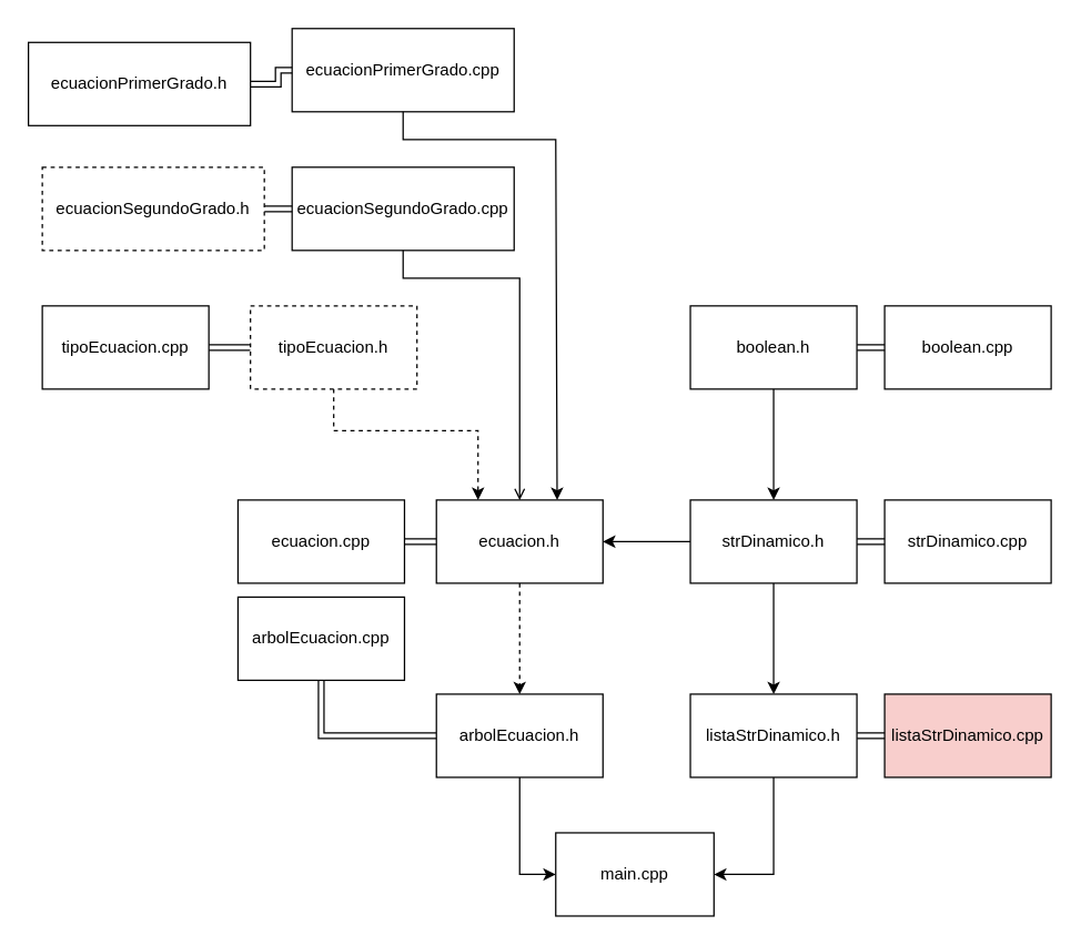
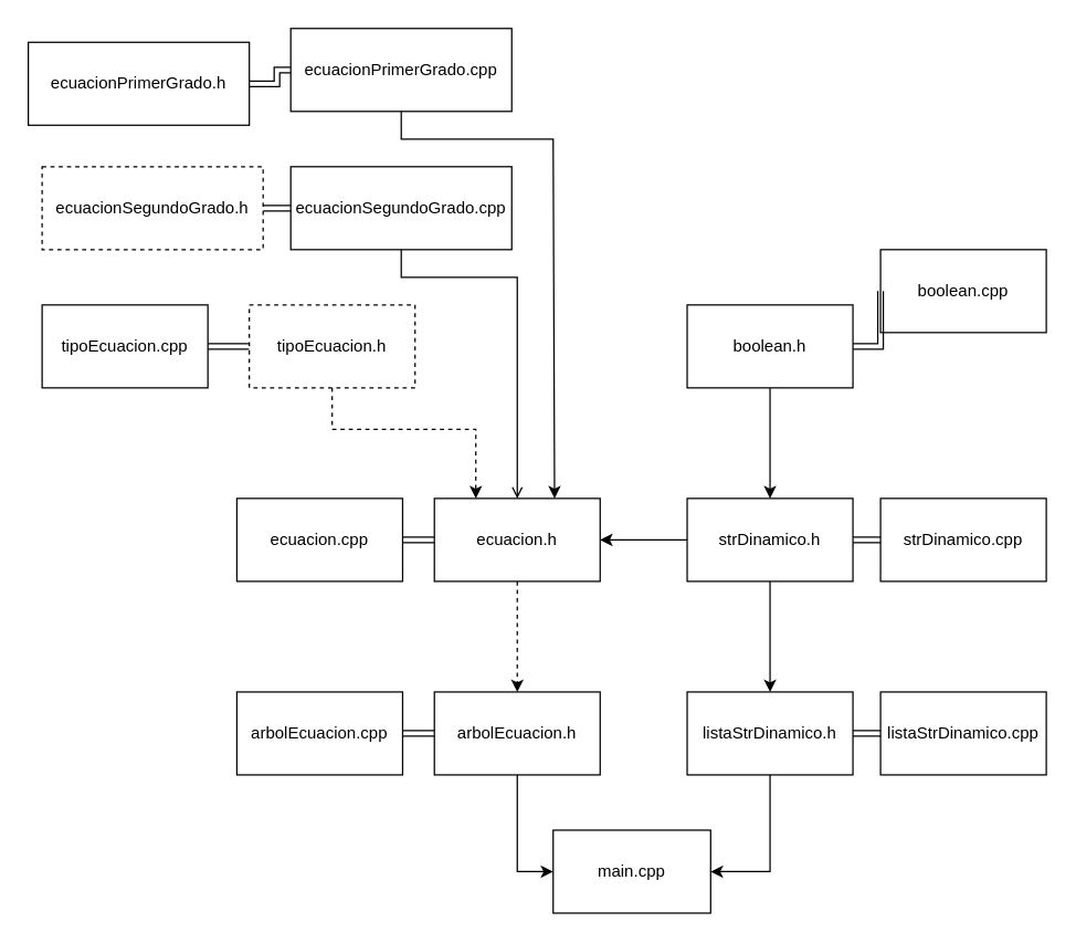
- <mxCell id="21" value="boolean.cpp" style="rounded=0;whiteSpace=wrap;html=1;" parent="1" vertex="1"><mxGeometry x="637" y="220" width="120" height="60" as="geometry" /></mxCell>
+ <mxCell id="21" value="boolean.cpp" style="rounded=0;whiteSpace=wrap;html=1;" parent="1" vertex="1"><mxGeometry x="637" y="180" width="120" height="60" as="geometry" /></mxCell>
- <mxCell id="7" value="arbolEcuacion.cpp" style="rounded=0;whiteSpace=wrap;html=1;" parent="1" vertex="1"><mxGeometry x="171" y="430" width="120" height="60" as="geometry" /></mxCell>
+ <mxCell id="7" value="arbolEcuacion.cpp" style="rounded=0;whiteSpace=wrap;html=1;" parent="1" vertex="1"><mxGeometry x="171" y="500" width="120" height="60" as="geometry" /></mxCell>
- <mxCell id="29" value="listaStrDinamico.cpp" style="rounded=0;whiteSpace=wrap;html=1;fillColor=#f8cecc;" parent="1" vertex="1"><mxGeometry x="637" y="500" width="120" height="60" as="geometry" /></mxCell>
+ <mxCell id="29" value="listaStrDinamico.cpp" style="rounded=0;whiteSpace=wrap;html=1;" parent="1" vertex="1"><mxGeometry x="637" y="500" width="120" height="60" as="geometry" /></mxCell>
